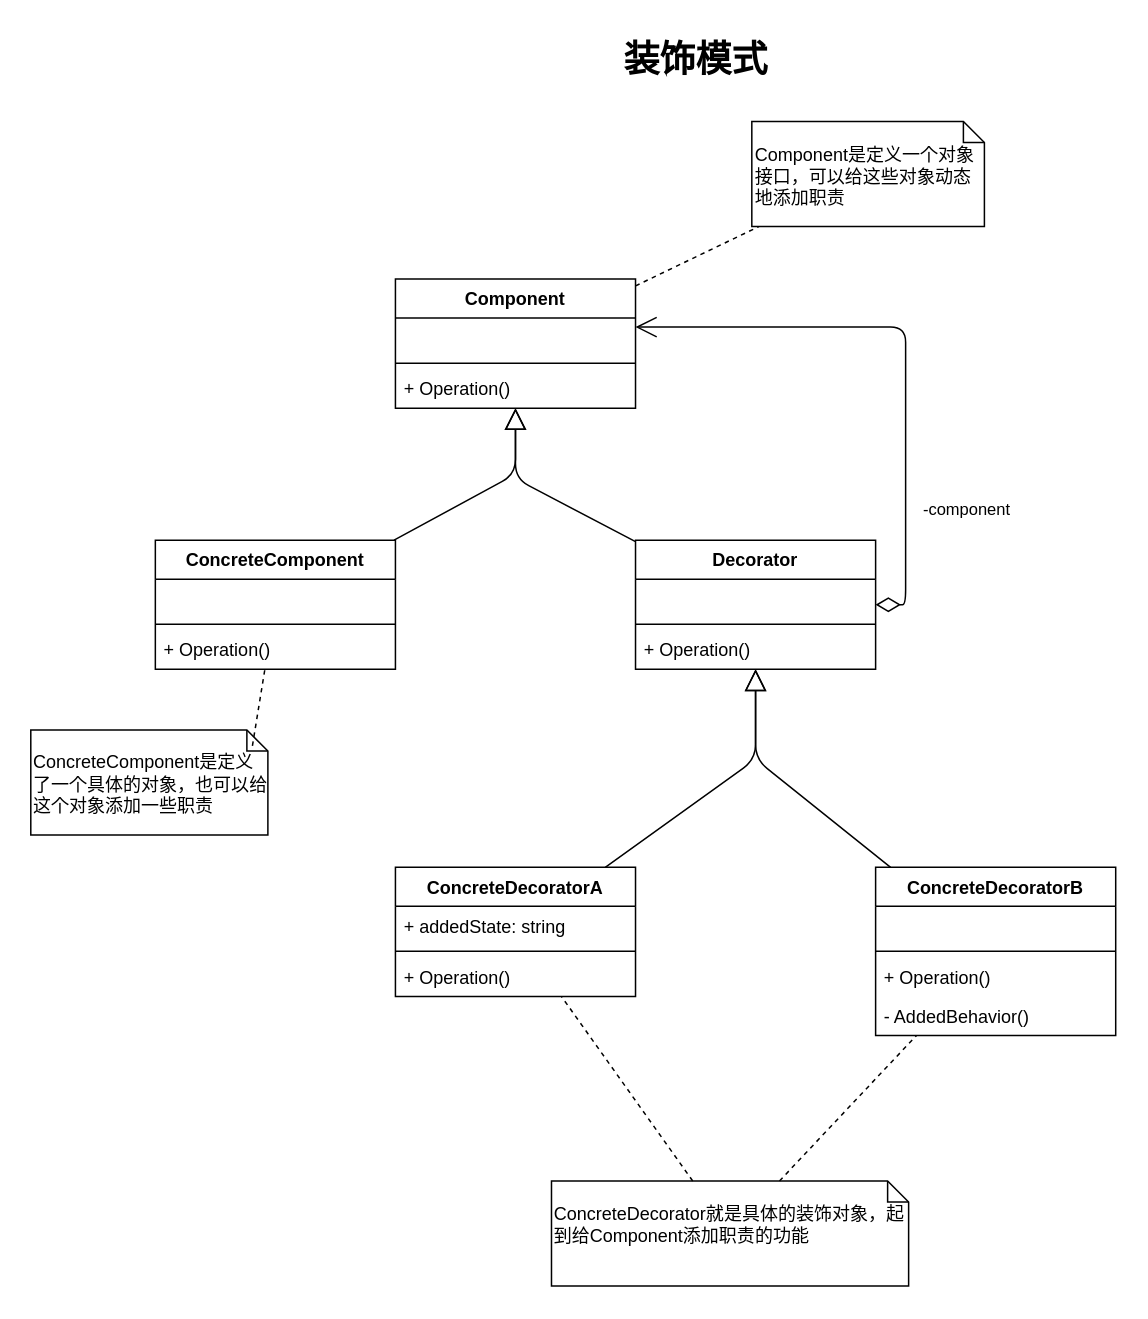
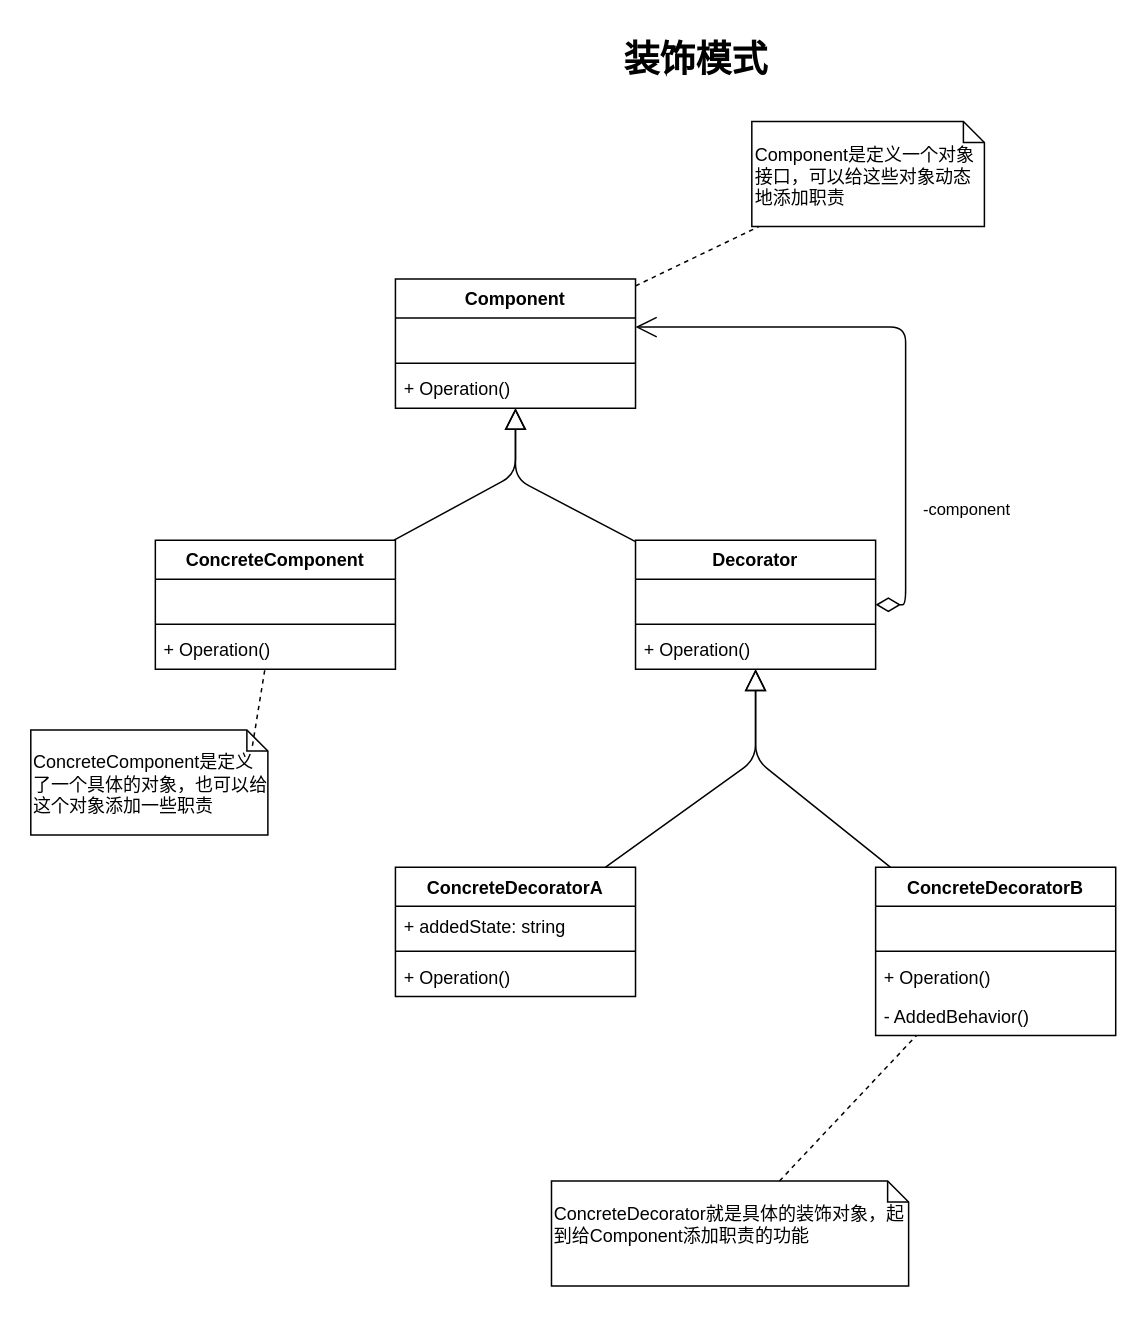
- <mxCell id="33" value="" style="endArrow=none;dashed=1;html=1;" edge="1" parent="1" source="32" target="19"><mxGeometry width="50" height="50" relative="1" as="geometry"><mxPoint x="192" y="770.5" as="sourcePoint" /><mxPoint x="242" y="720.5" as="targetPoint" /></mxGeometry></mxCell>
